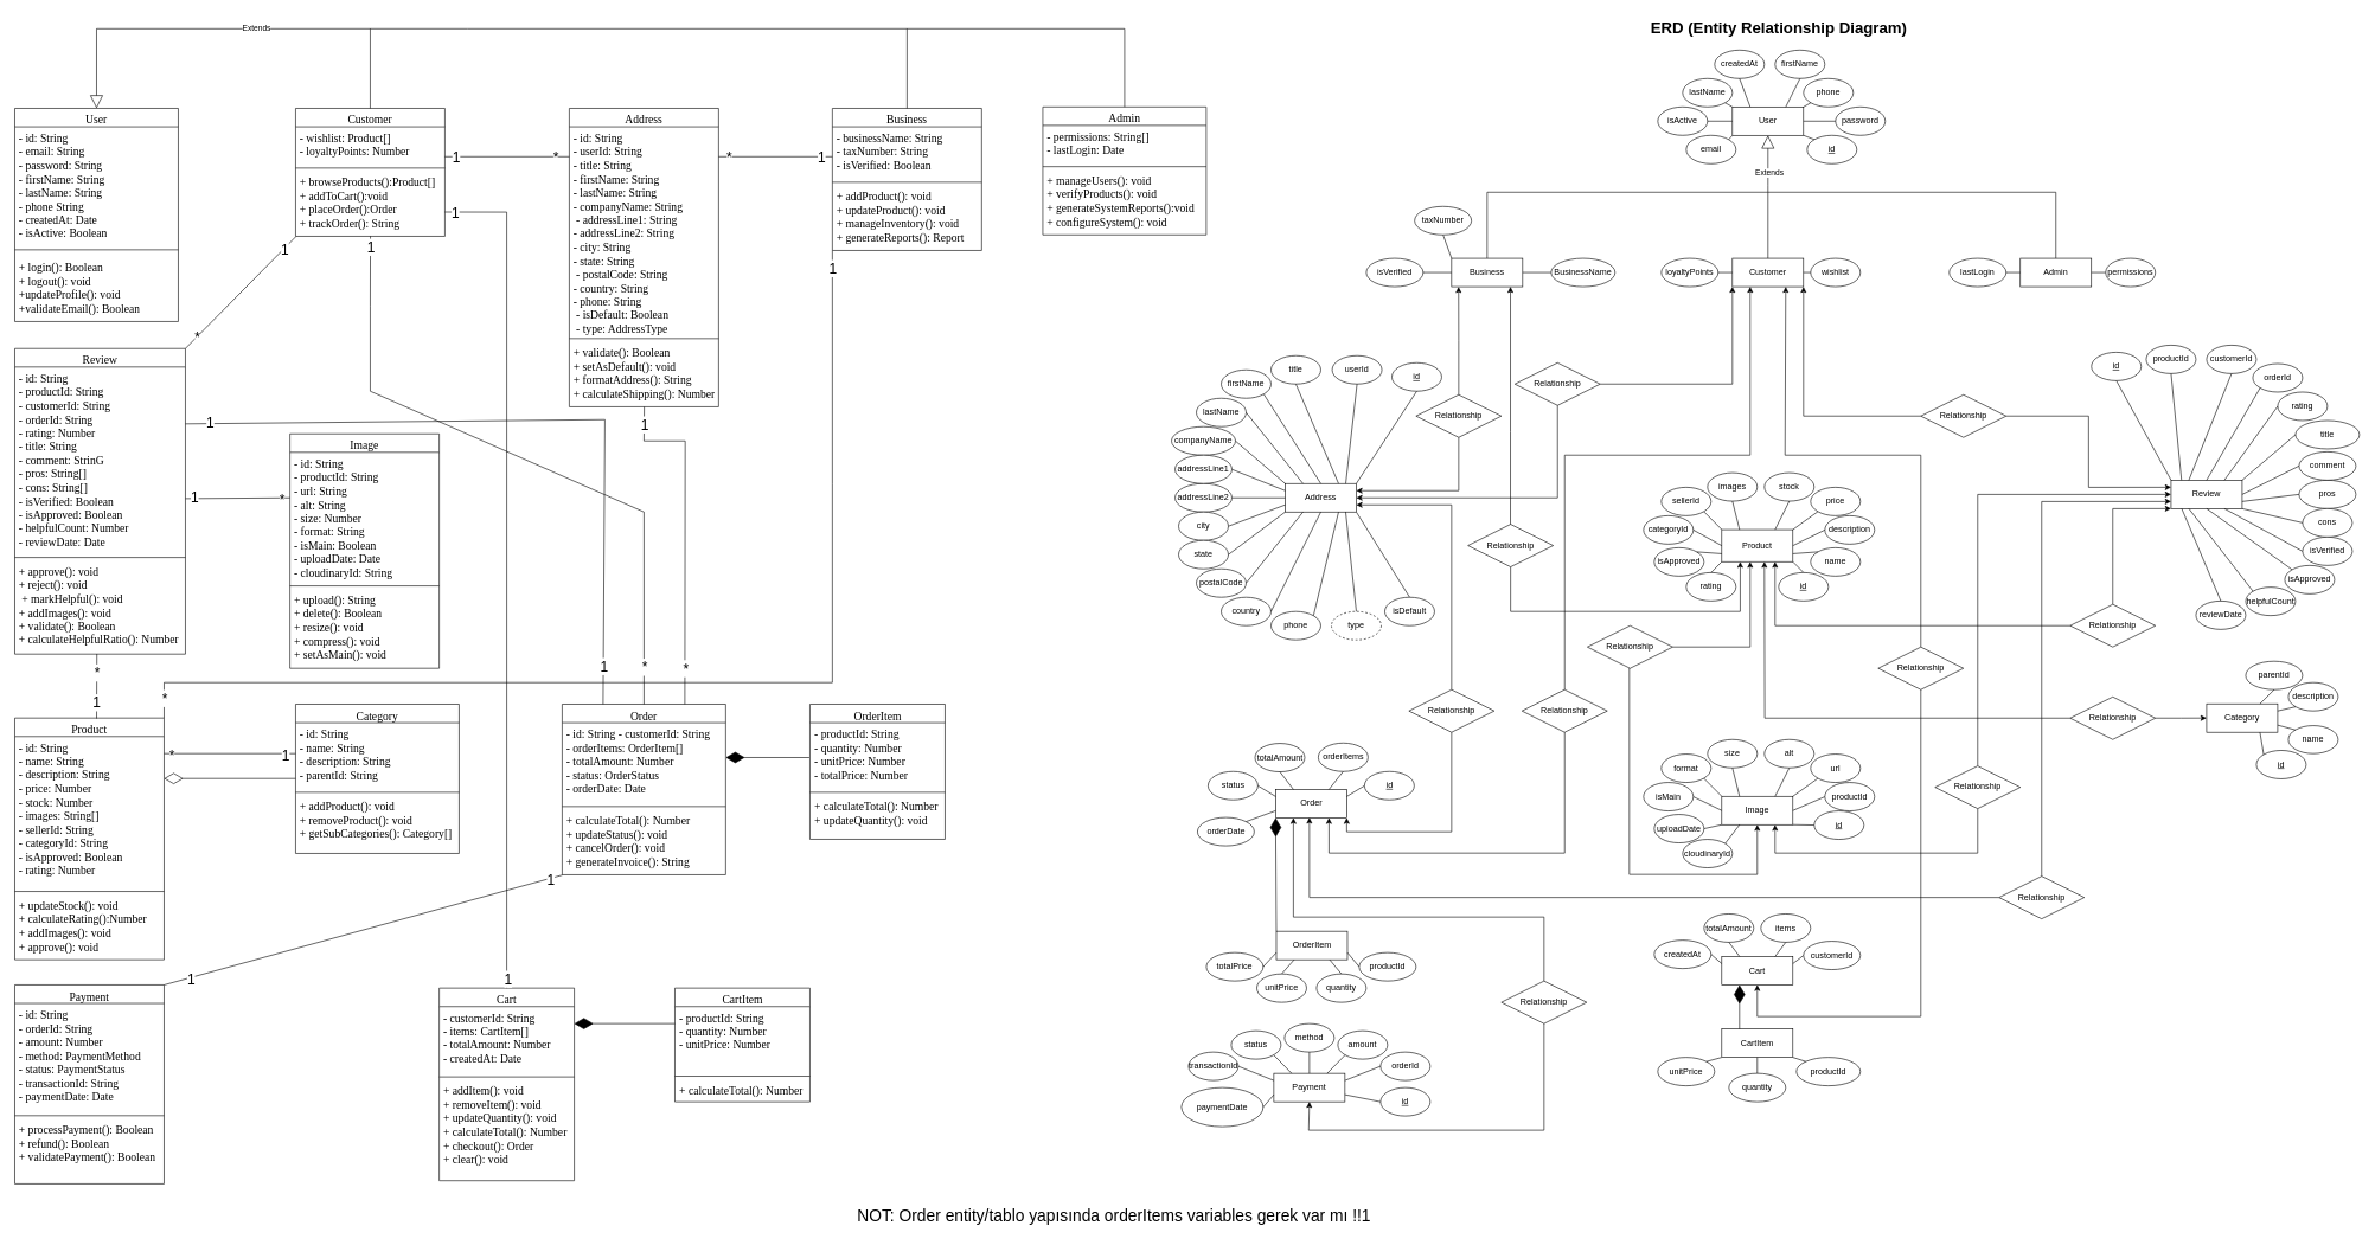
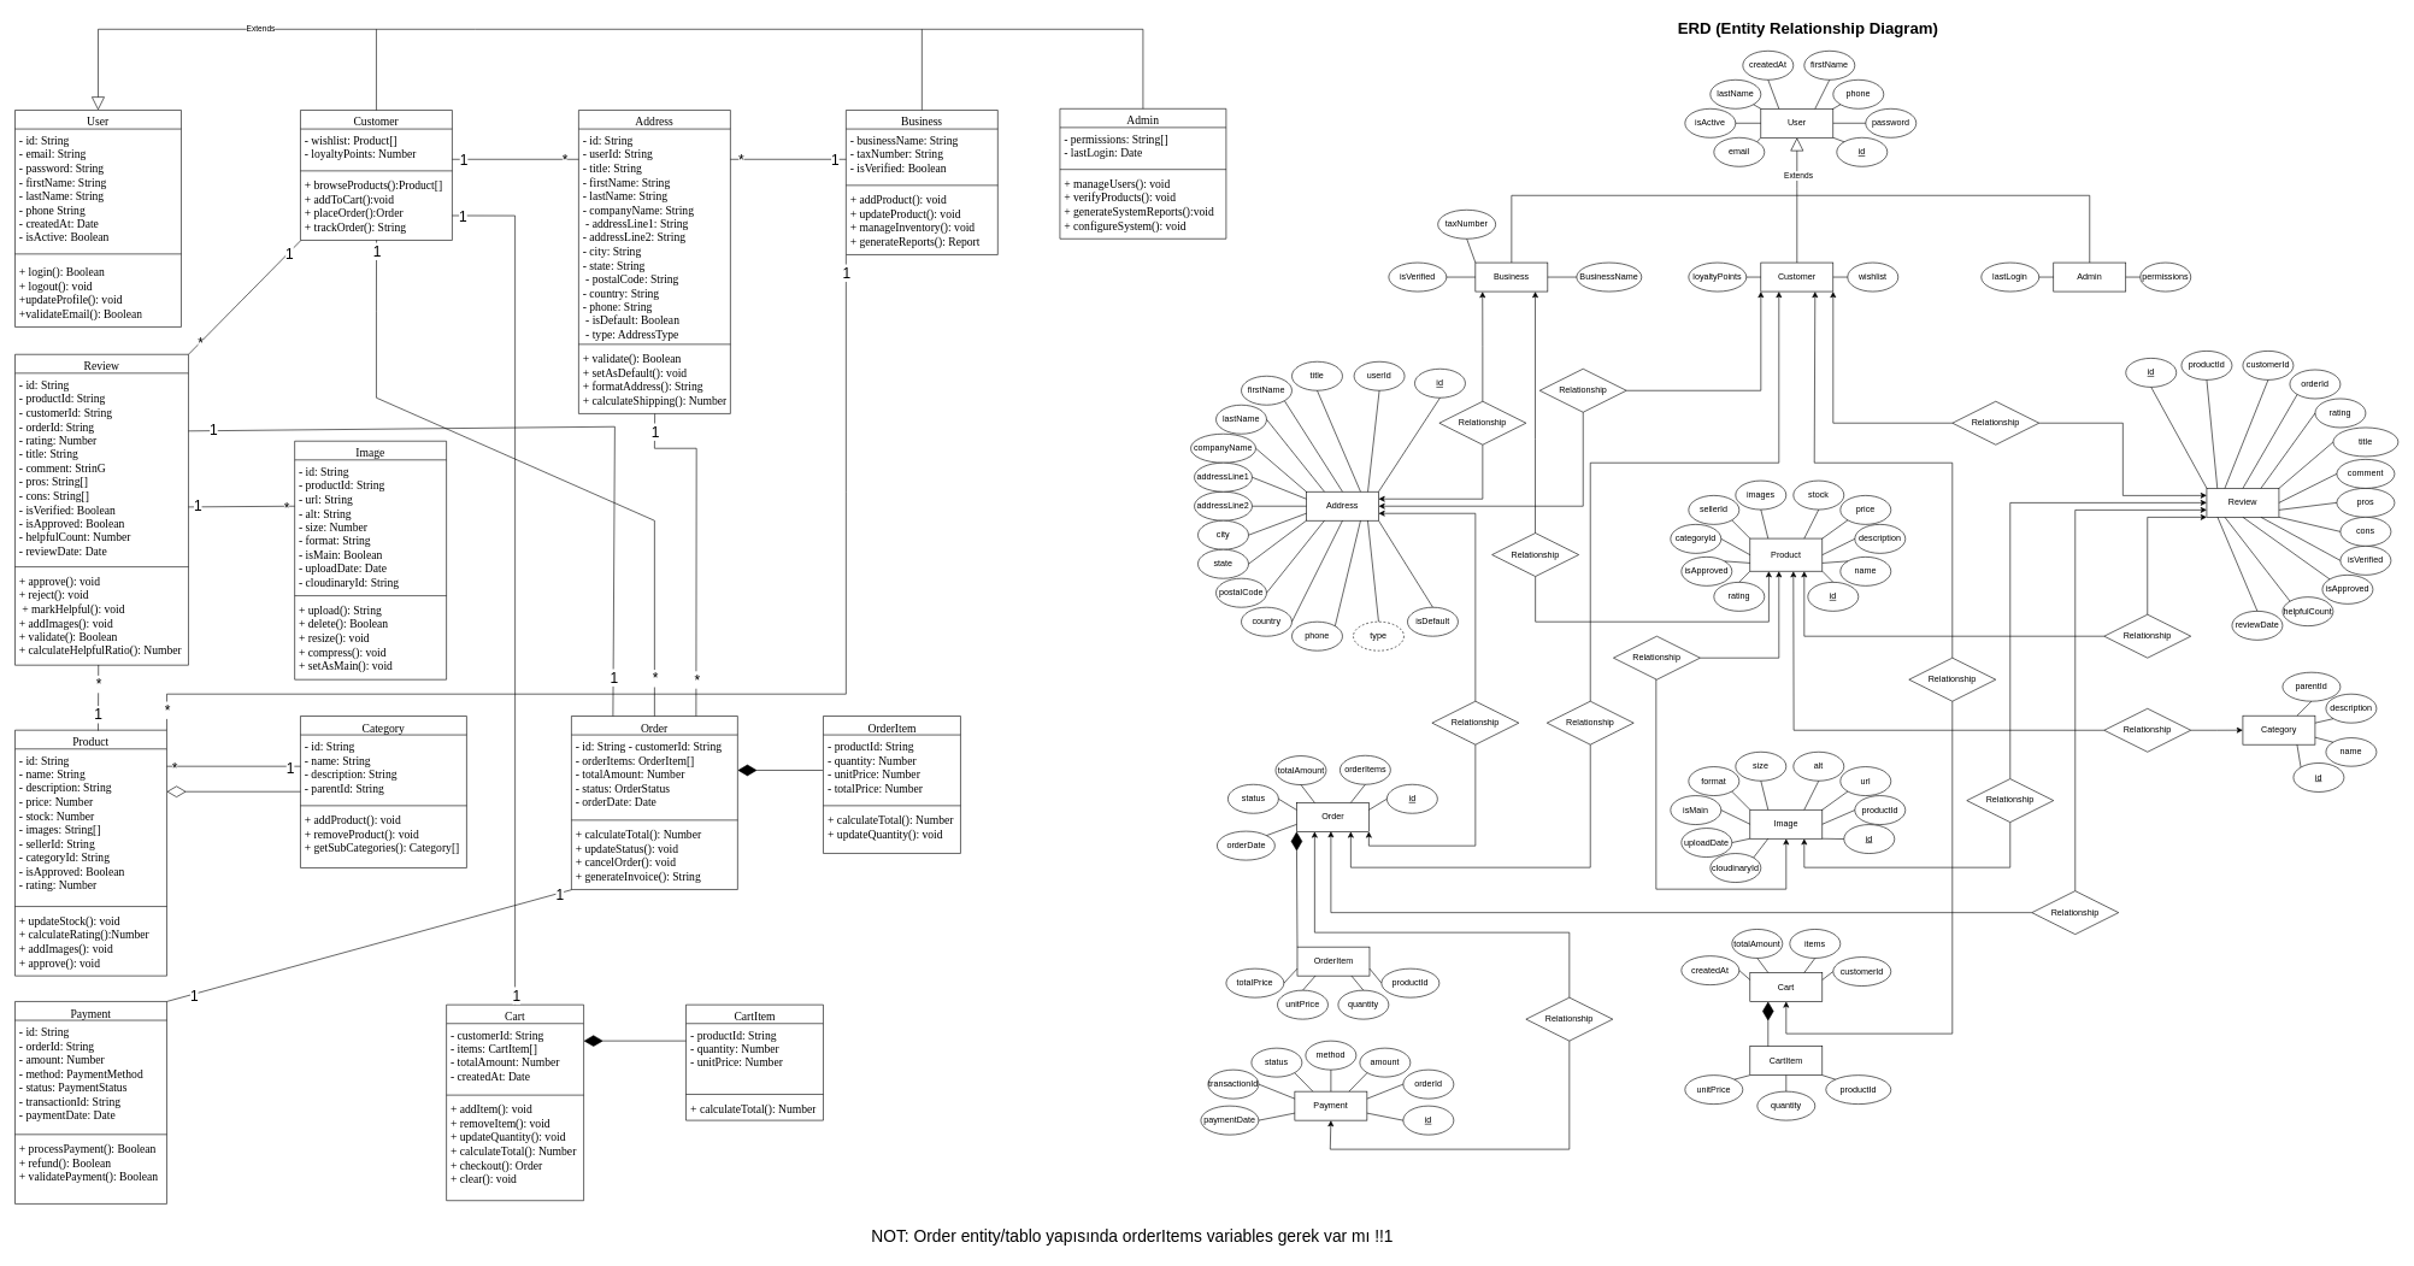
- <mxCell id="120" value="wishlist" style="ellipse;whiteSpace=wrap;html=1;align=center;" vertex="1" parent="1"><mxGeometry x="2546" y="363" width="70" height="40" as="geometry" /></mxCell>
+ <mxCell id="120" value="wishlist" style="ellipse;whiteSpace=wrap;html=1;align=center;" vertex="1" parent="1"><mxGeometry x="2556" y="363" width="70" height="40" as="geometry" /></mxCell>
- <mxCell id="199" value="paymentDate" style="ellipse;whiteSpace=wrap;html=1;align=center;" vertex="1" parent="1"><mxGeometry x="1661" y="1530" width="115" height="55" as="geometry" /></mxCell>
+ <mxCell id="199" value="paymentDate" style="ellipse;whiteSpace=wrap;html=1;align=center;" vertex="1" parent="1"><mxGeometry x="1661" y="1530" width="80" height="40" as="geometry" /></mxCell>
